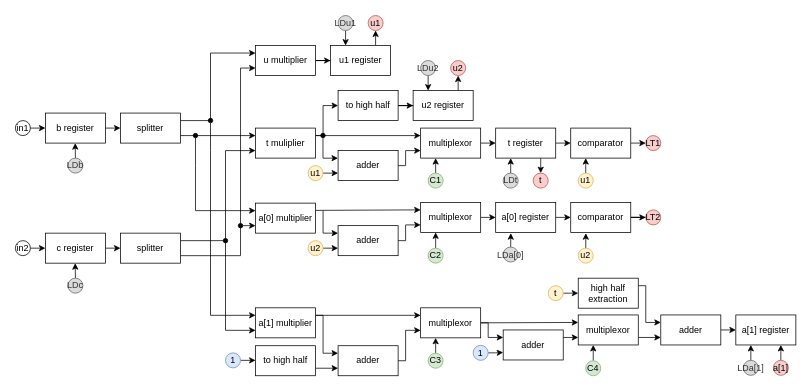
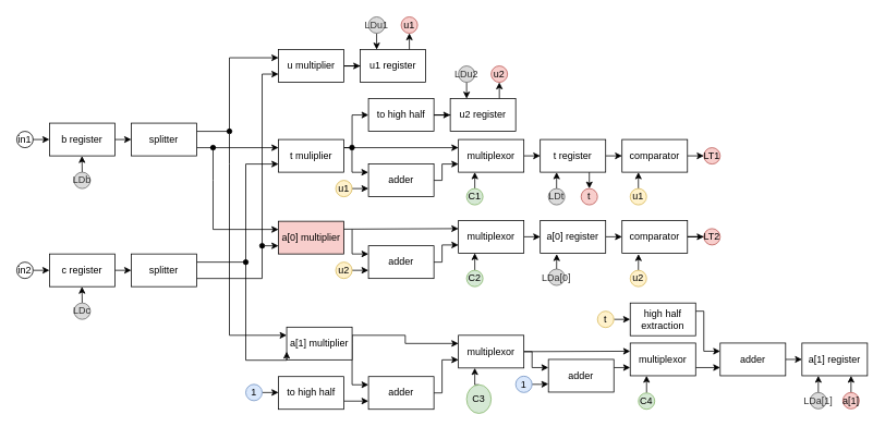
- <mxCell id="17" value="a[0] multiplier" style="rounded=0;whiteSpace=wrap;html=1;" parent="1" vertex="1"><mxGeometry x="340" y="270" width="80" height="40" as="geometry" /></mxCell>
+ <mxCell id="17" value="a[0] multiplier" style="rounded=0;whiteSpace=wrap;html=1;fillColor=#f8cecc;" parent="1" vertex="1"><mxGeometry x="340" y="270" width="80" height="40" as="geometry" /></mxCell>
- <mxCell id="20" value="a[1] multiplier" style="rounded=0;whiteSpace=wrap;html=1;" parent="1" vertex="1"><mxGeometry x="340" y="409.5" width="80" height="40" as="geometry" /></mxCell>
+ <mxCell id="20" value="a[1] multiplier" style="rounded=0;whiteSpace=wrap;html=1;" parent="1" vertex="1"><mxGeometry x="350" y="399.5" width="80" height="40" as="geometry" /></mxCell>
- <mxCell id="70" value="C3" style="ellipse;whiteSpace=wrap;html=1;aspect=fixed;fillColor=#d5e8d4;strokeColor=#82b366;" parent="1" vertex="1"><mxGeometry x="570" y="470" width="20" height="20" as="geometry" /></mxCell>
+ <mxCell id="70" value="C3" style="ellipse;whiteSpace=wrap;html=1;aspect=fixed;fillColor=#d5e8d4;strokeColor=#82b366;" parent="1" vertex="1"><mxGeometry x="570" y="470" width="30" height="35" as="geometry" /></mxCell>
